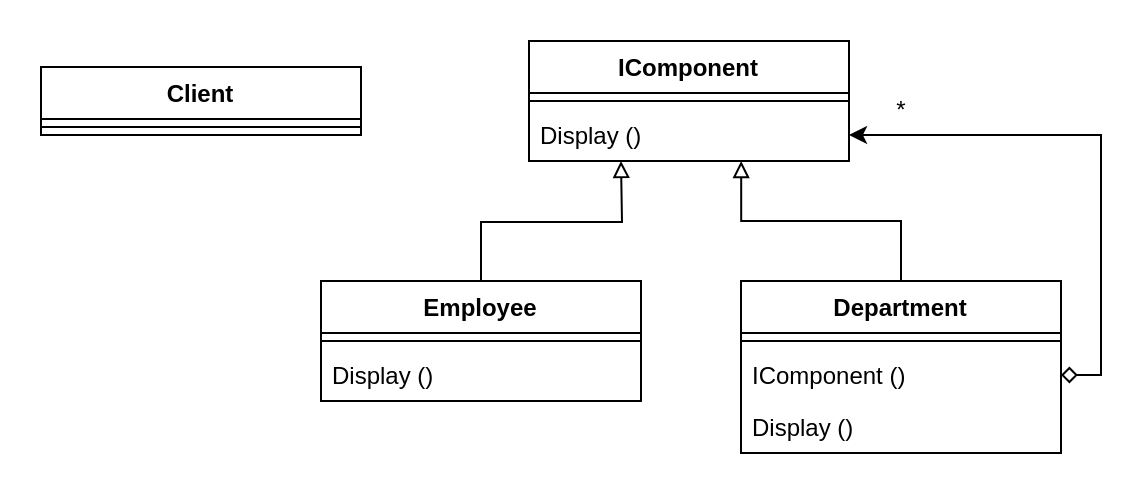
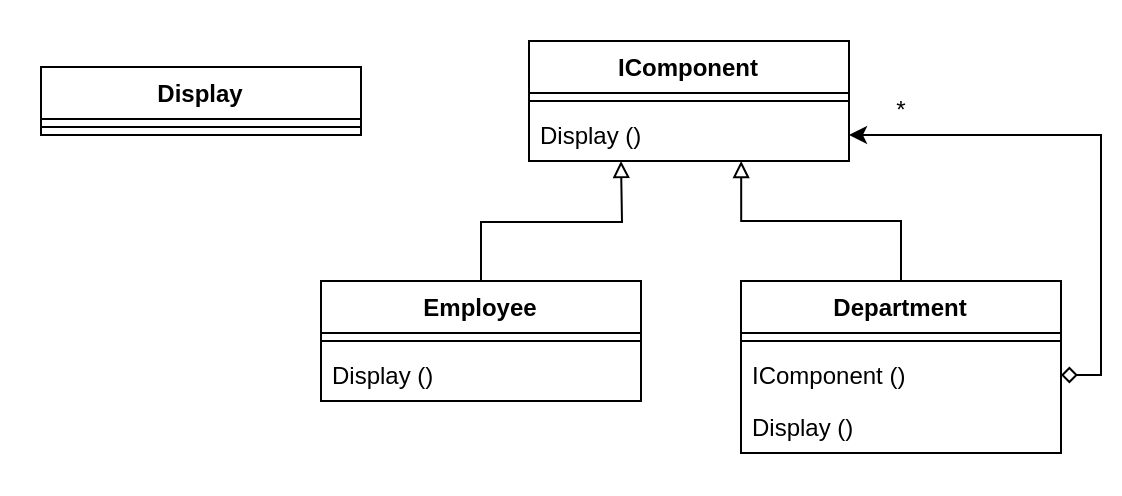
- <mxCell id="12" value="Client" style="swimlane;fontStyle=1;align=center;verticalAlign=top;childLayout=stackLayout;horizontal=1;startSize=26;horizontalStack=0;resizeParent=1;resizeParentMax=0;resizeLast=0;collapsible=1;marginBottom=0;whiteSpace=wrap;html=1;" vertex="1" parent="1"><mxGeometry x="20" y="33" width="160" height="34" as="geometry" /></mxCell>
+ <mxCell id="12" value="Display" style="swimlane;fontStyle=1;align=center;verticalAlign=top;childLayout=stackLayout;horizontal=1;startSize=26;horizontalStack=0;resizeParent=1;resizeParentMax=0;resizeLast=0;collapsible=1;marginBottom=0;whiteSpace=wrap;html=1;" vertex="1" parent="1"><mxGeometry x="20" y="33" width="160" height="34" as="geometry" /></mxCell>
